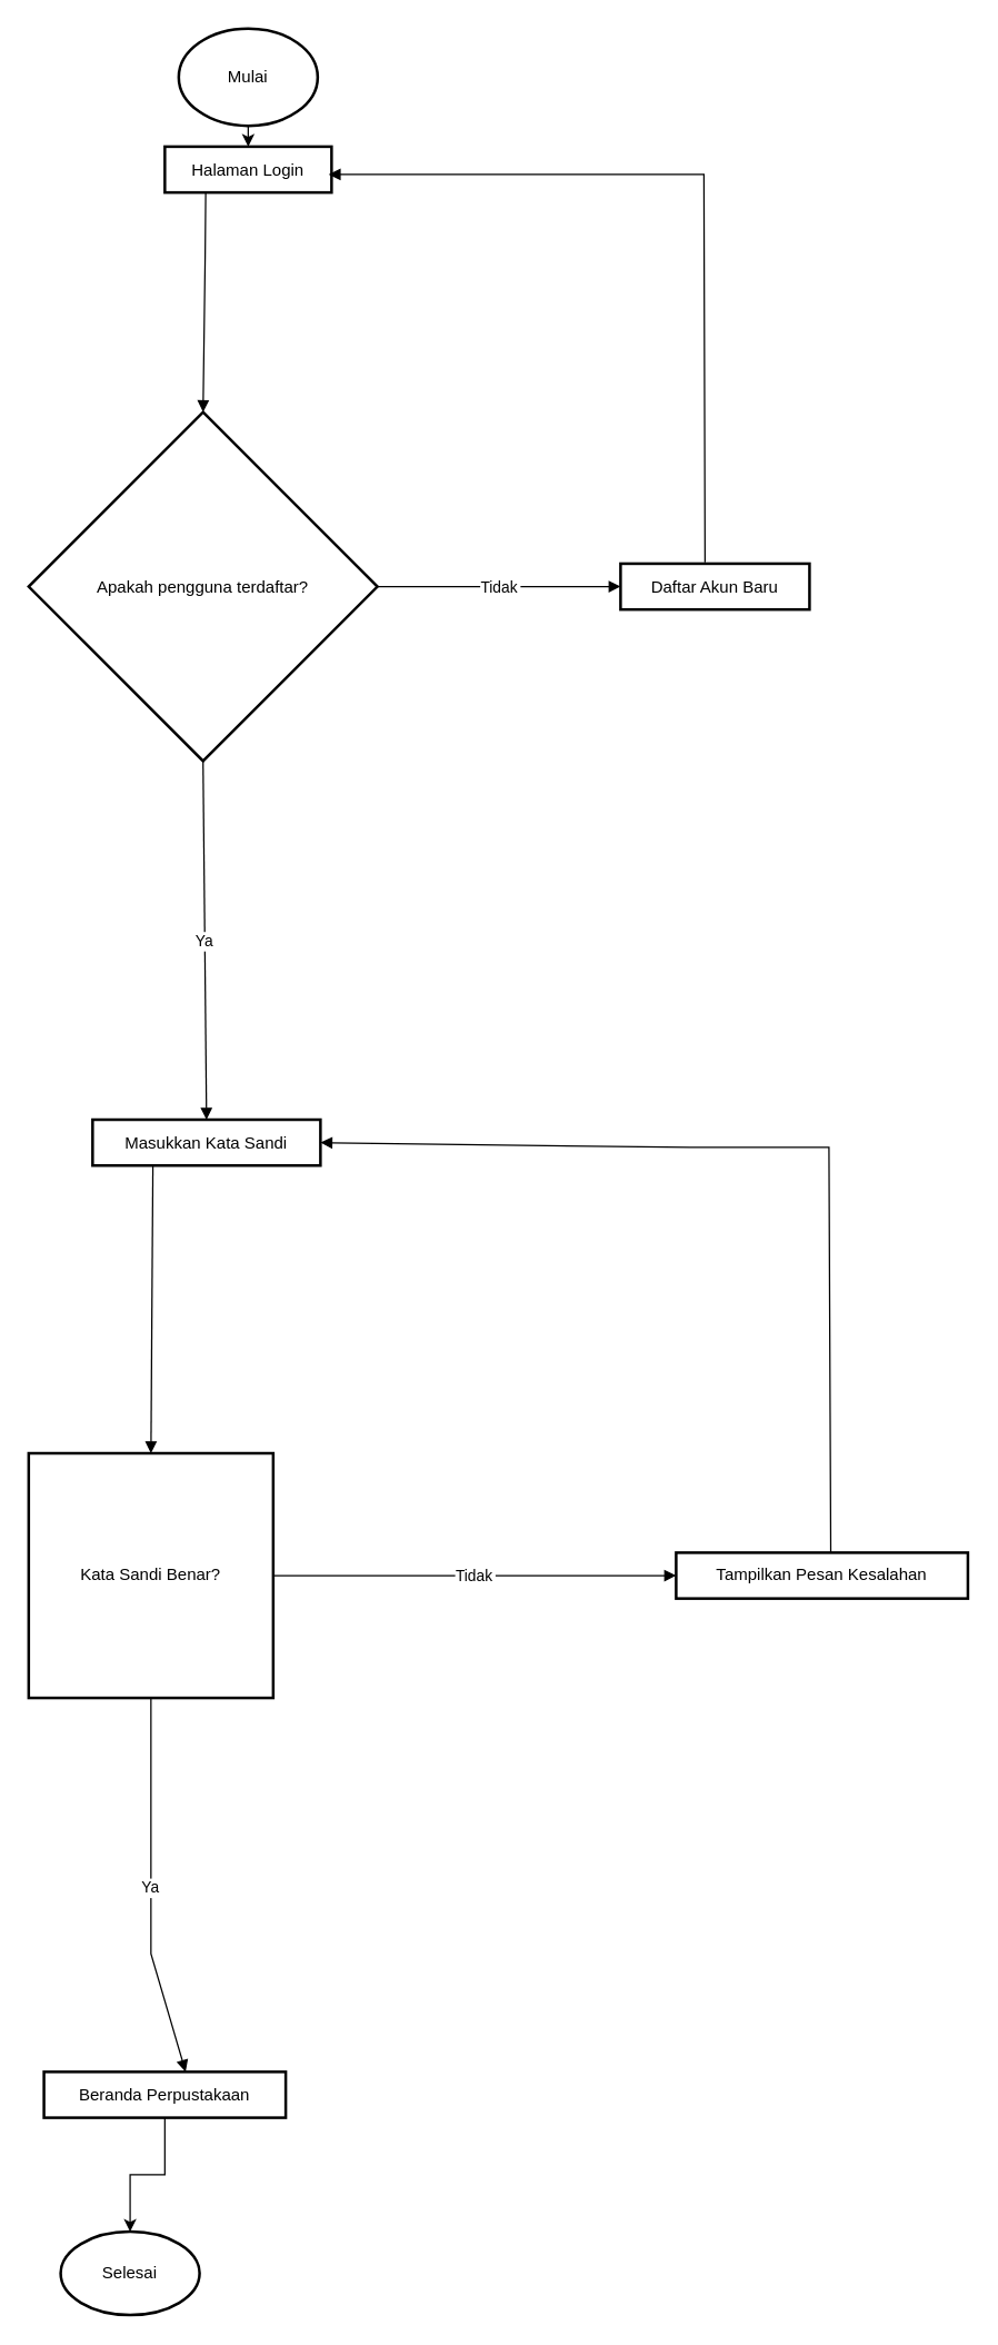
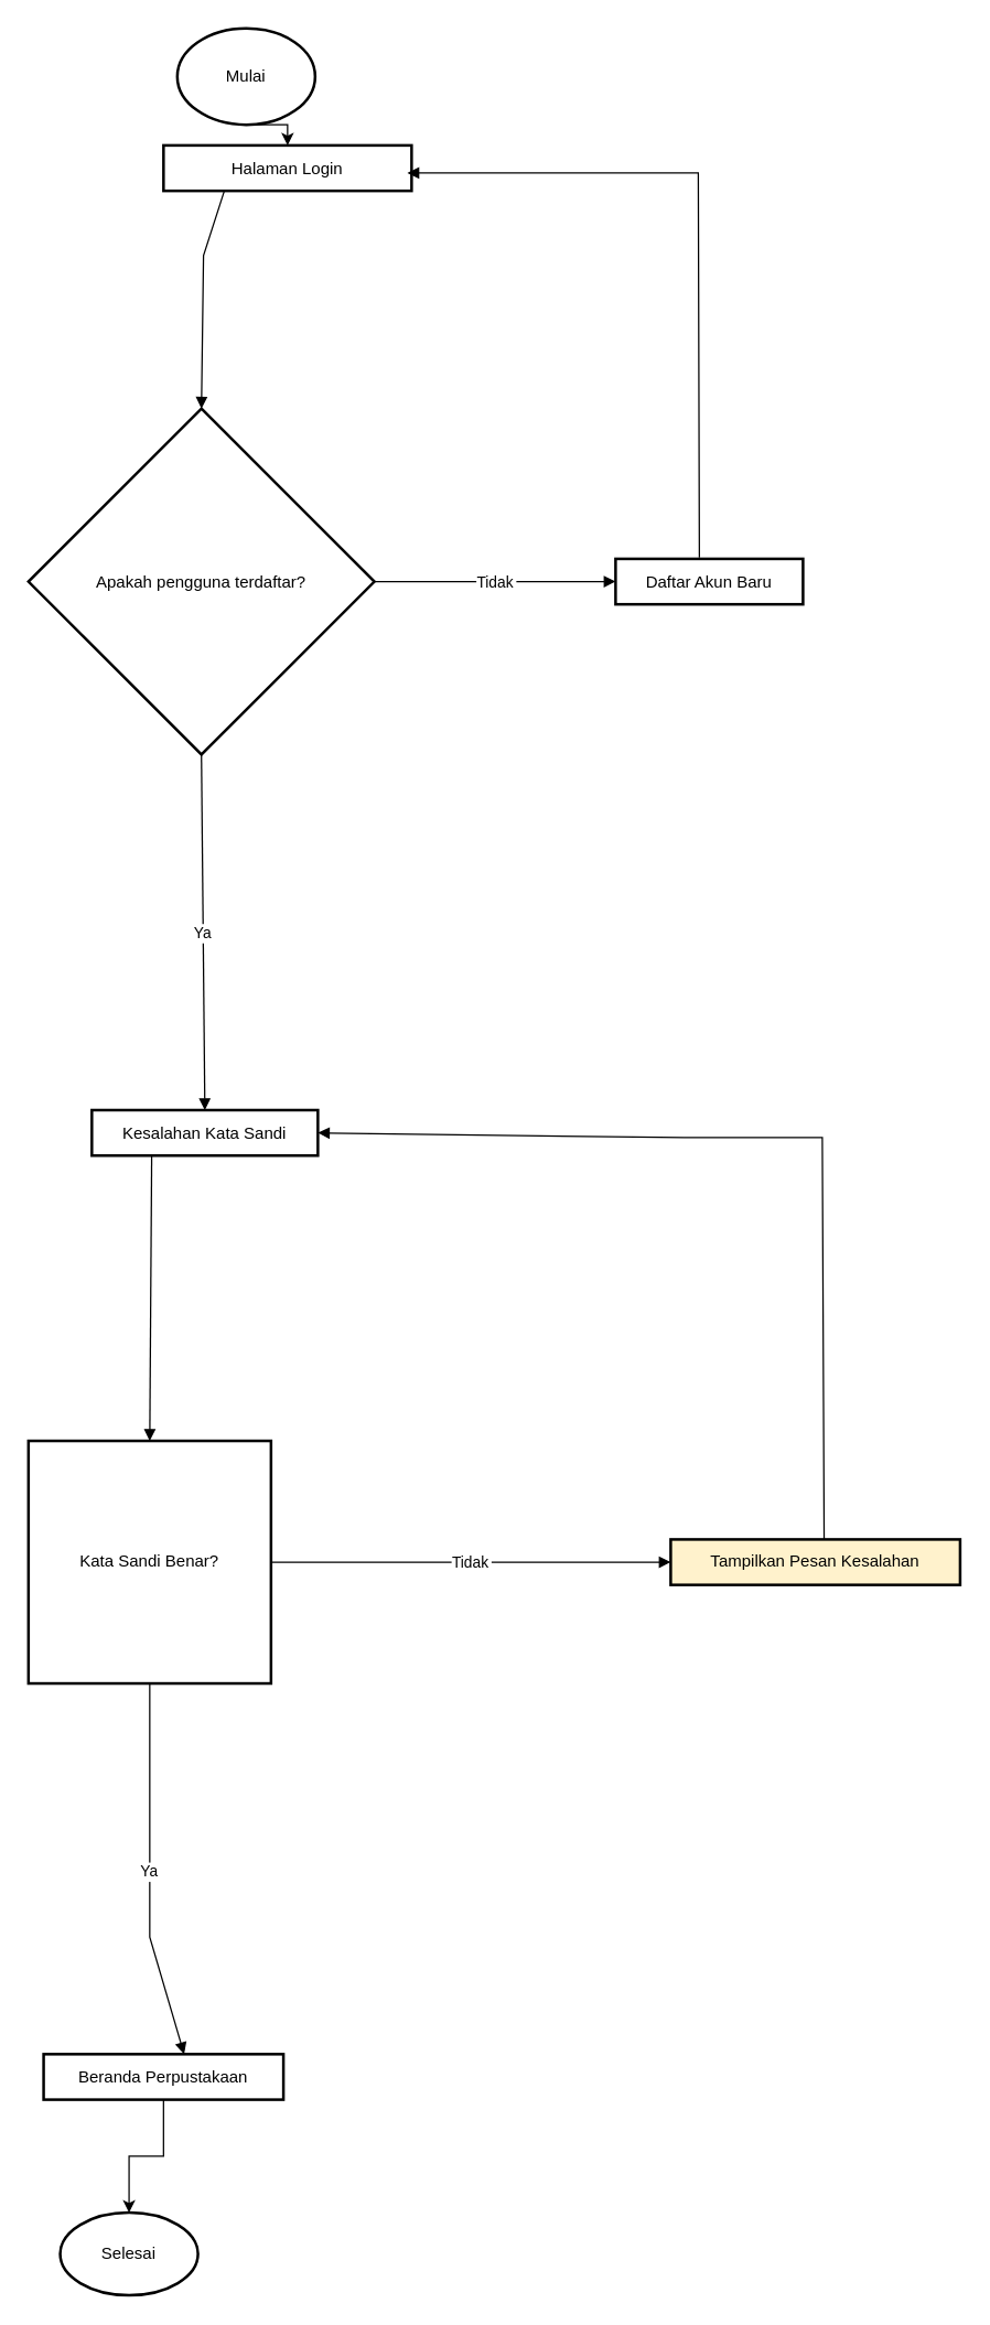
- <mxCell id="2" value="Halaman Login" style="whiteSpace=wrap;strokeWidth=2;" vertex="1" parent="1"><mxGeometry x="118" y="105" width="120" height="33" as="geometry" /></mxCell>
+ <mxCell id="2" value="Halaman Login" style="whiteSpace=wrap;strokeWidth=2;" vertex="1" parent="1"><mxGeometry x="118" y="105" width="180" height="33" as="geometry" /></mxCell>
- <mxCell id="4" value="Masukkan Kata Sandi" style="whiteSpace=wrap;strokeWidth=2;" vertex="1" parent="1"><mxGeometry x="66" y="805" width="164" height="33" as="geometry" /></mxCell>
+ <mxCell id="4" value="Kesalahan Kata Sandi" style="whiteSpace=wrap;strokeWidth=2;" vertex="1" parent="1"><mxGeometry x="66" y="805" width="164" height="33" as="geometry" /></mxCell>
- <mxCell id="9" value="Tampilkan Pesan Kesalahan" style="whiteSpace=wrap;strokeWidth=2;" vertex="1" parent="1"><mxGeometry x="486" y="1116.5" width="210" height="33" as="geometry" /></mxCell>
+ <mxCell id="9" value="Tampilkan Pesan Kesalahan" style="whiteSpace=wrap;strokeWidth=2;fillColor=#fff2cc;" vertex="1" parent="1"><mxGeometry x="486" y="1116.5" width="210" height="33" as="geometry" /></mxCell>
